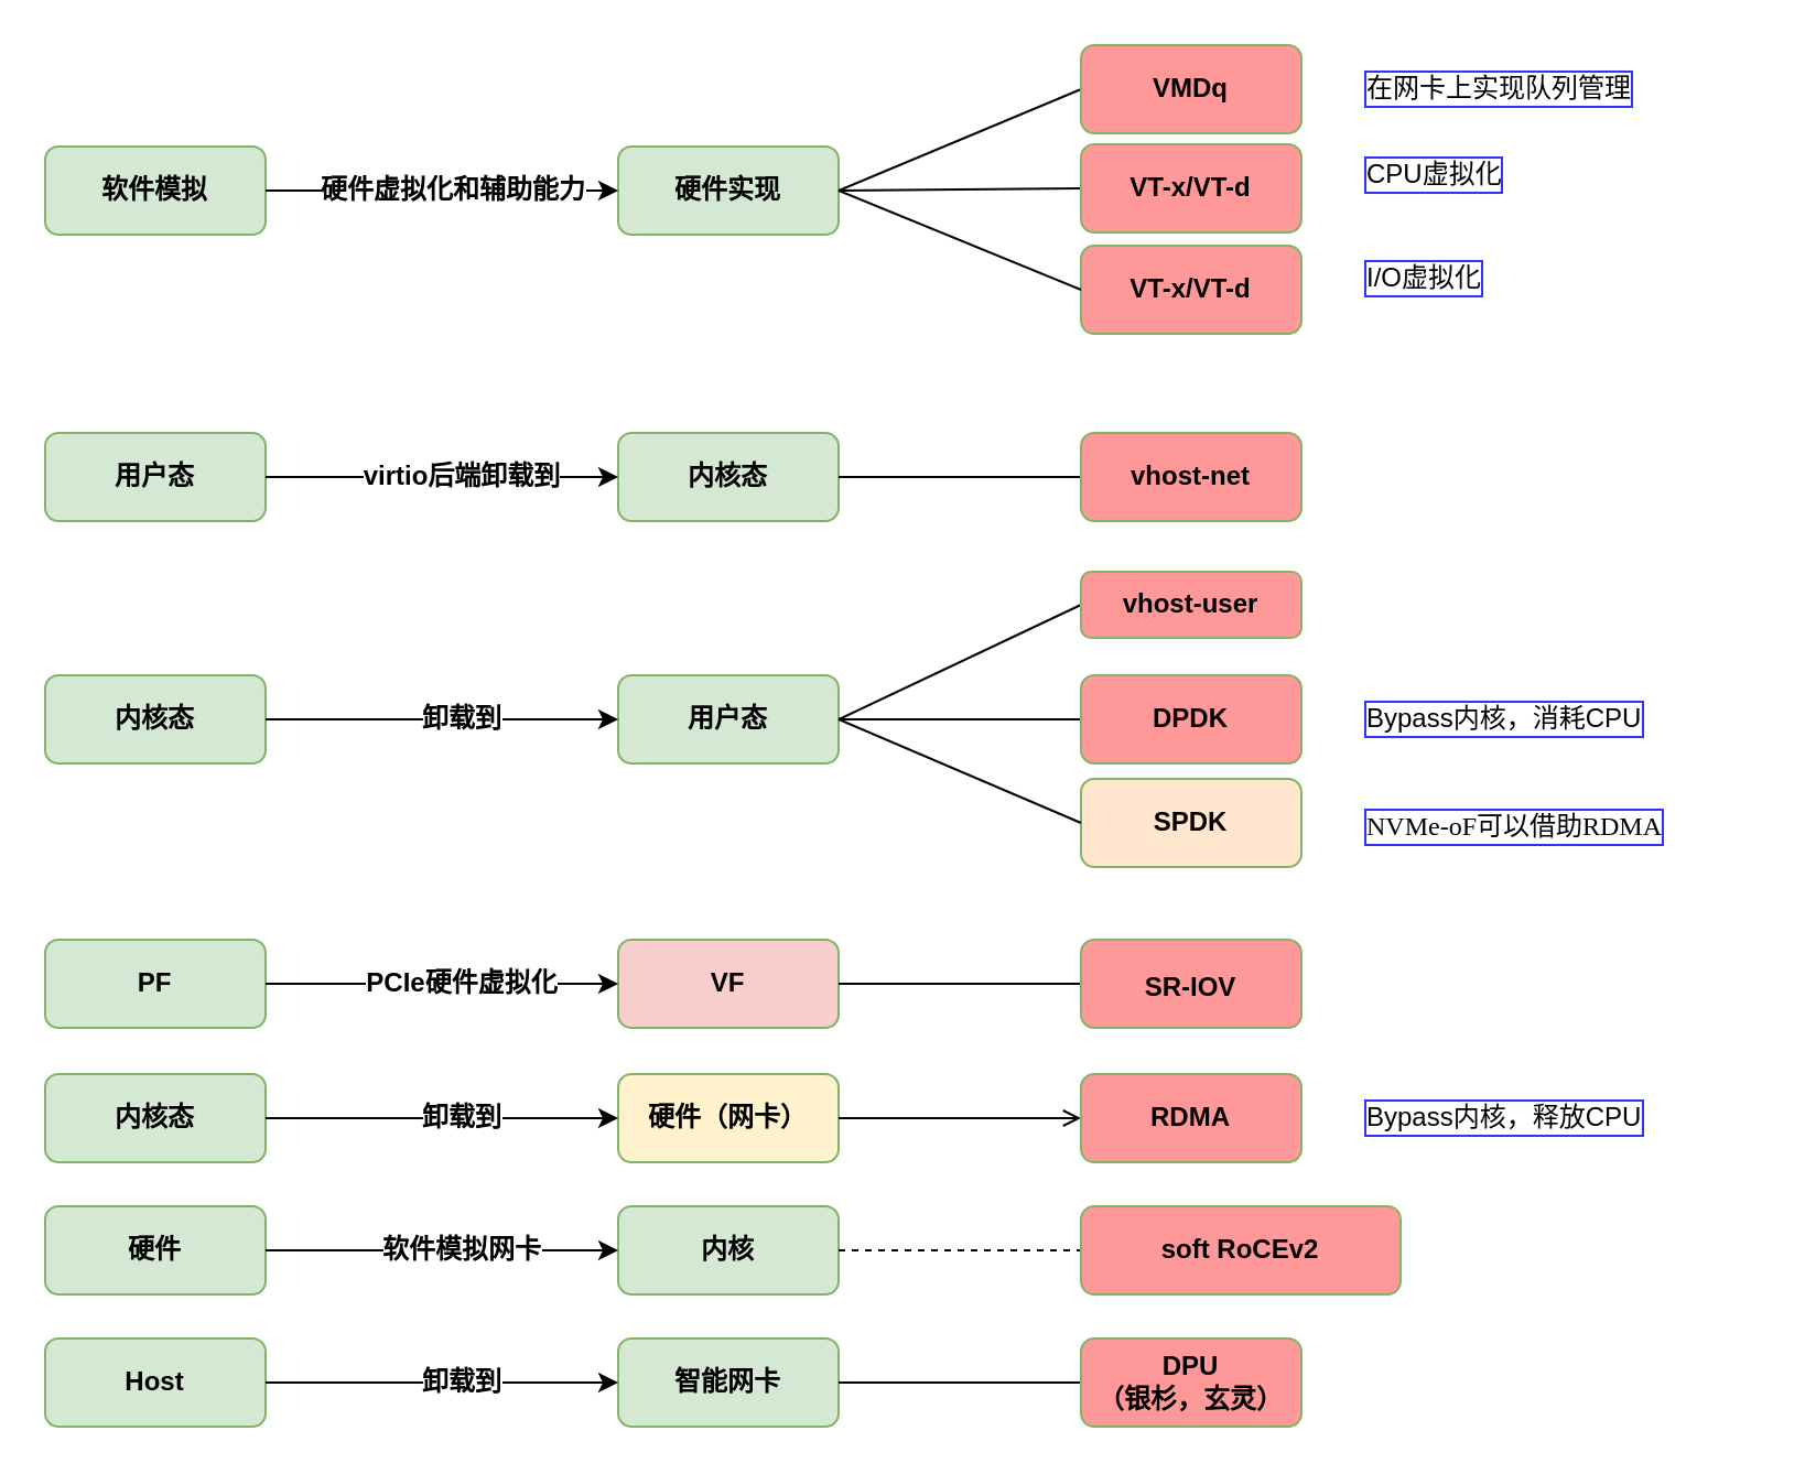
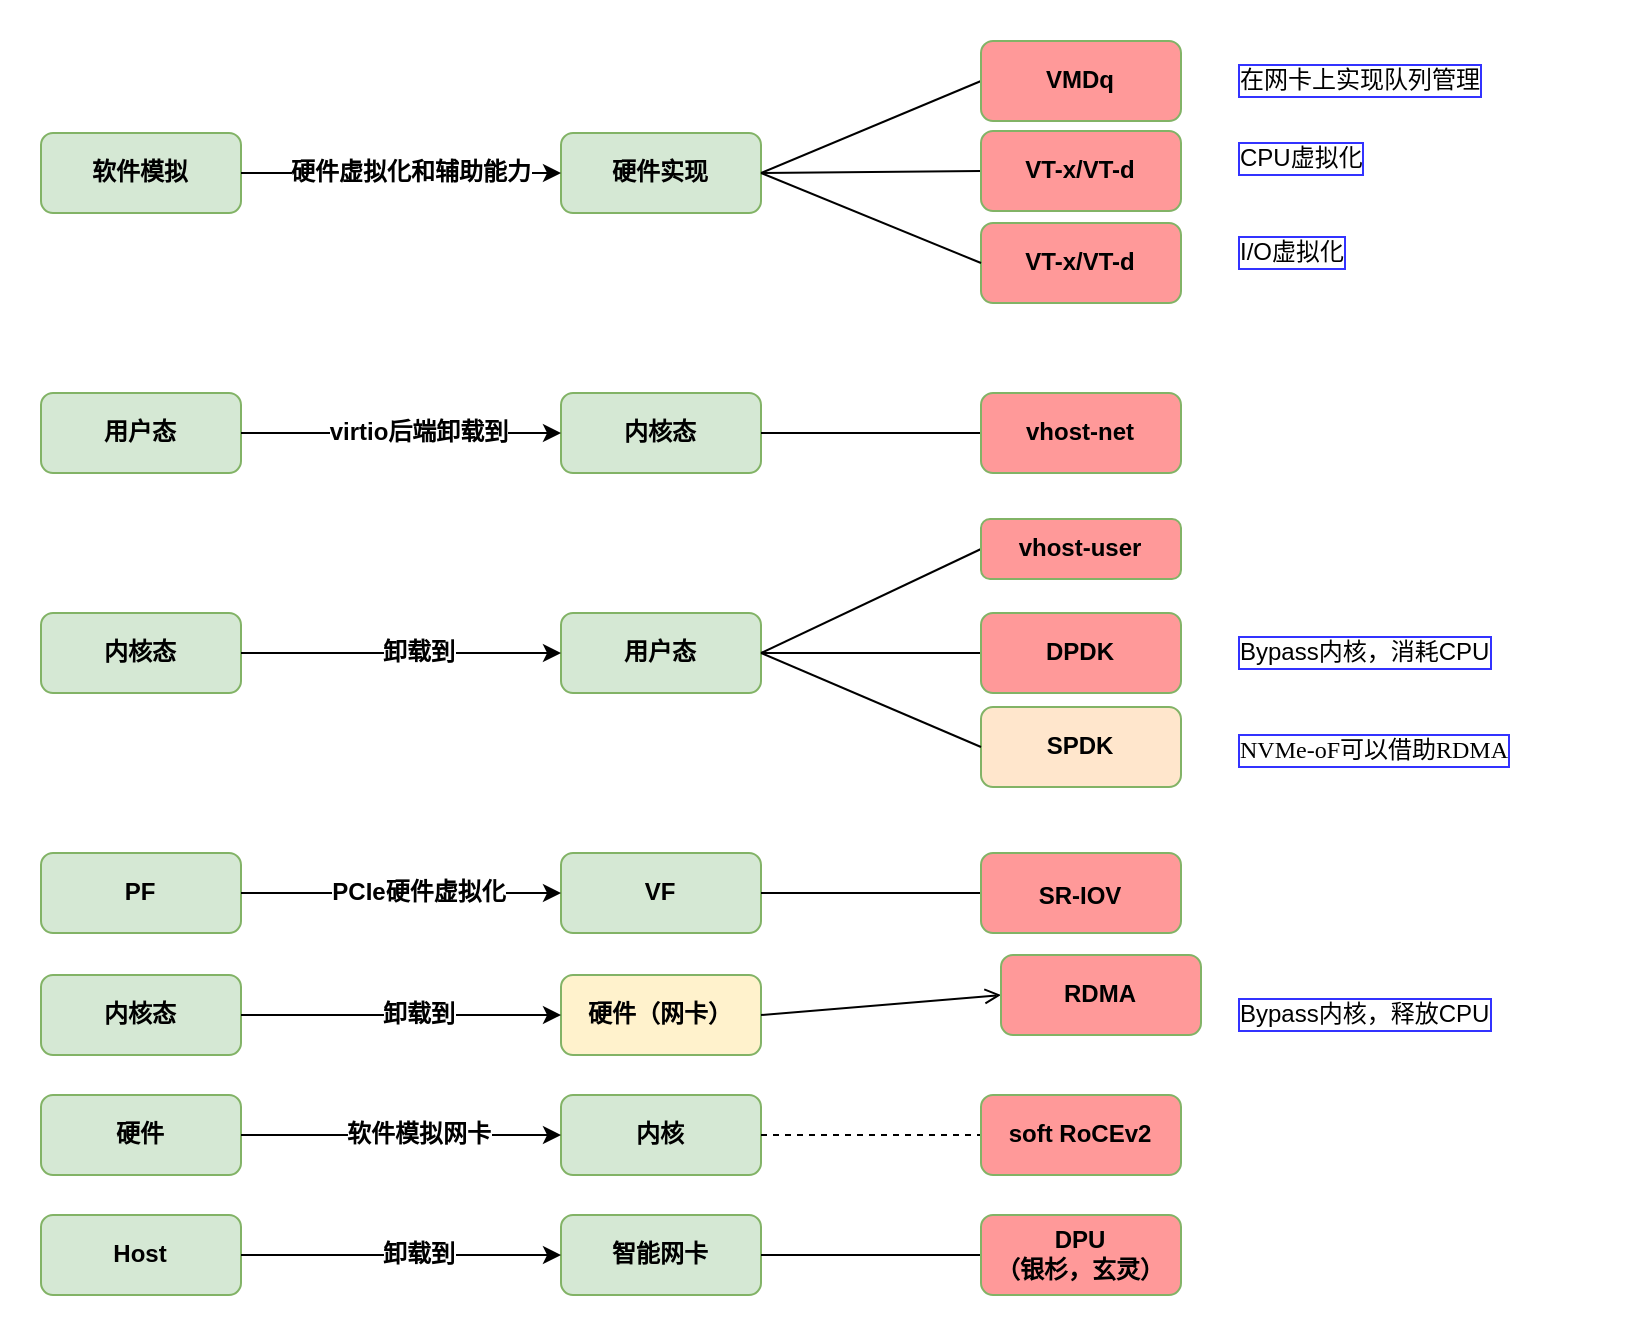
- <mxCell id="48" value="VF" style="rounded=1;whiteSpace=wrap;html=1;fontStyle=1;fillColor=#f8cecc;strokeColor=#82b366;" vertex="1" parent="1"><mxGeometry x="280" y="426" width="100" height="40" as="geometry" /></mxCell>
+ <mxCell id="48" value="VF" style="rounded=1;whiteSpace=wrap;html=1;fontStyle=1;fillColor=#d5e8d4;strokeColor=#82b366;" vertex="1" parent="1"><mxGeometry x="280" y="426" width="100" height="40" as="geometry" /></mxCell>
- <mxCell id="27" value="RDMA" style="rounded=1;whiteSpace=wrap;html=1;fontStyle=1;fillColor=#FF9999;strokeColor=#82b366;" vertex="1" parent="1"><mxGeometry x="490" y="487" width="100" height="40" as="geometry" /></mxCell>
+ <mxCell id="27" value="RDMA" style="rounded=1;whiteSpace=wrap;html=1;fontStyle=1;fillColor=#FF9999;strokeColor=#82b366;" vertex="1" parent="1"><mxGeometry x="500" y="477" width="100" height="40" as="geometry" /></mxCell>
- <mxCell id="39" value="soft RoCEv2" style="rounded=1;whiteSpace=wrap;html=1;fontStyle=1;fillColor=#FF9999;strokeColor=#82b366;" vertex="1" parent="1"><mxGeometry x="490" y="547" width="145" height="40" as="geometry" /></mxCell>
+ <mxCell id="39" value="soft RoCEv2" style="rounded=1;whiteSpace=wrap;html=1;fontStyle=1;fillColor=#FF9999;strokeColor=#82b366;" vertex="1" parent="1"><mxGeometry x="490" y="547" width="100" height="40" as="geometry" /></mxCell>
